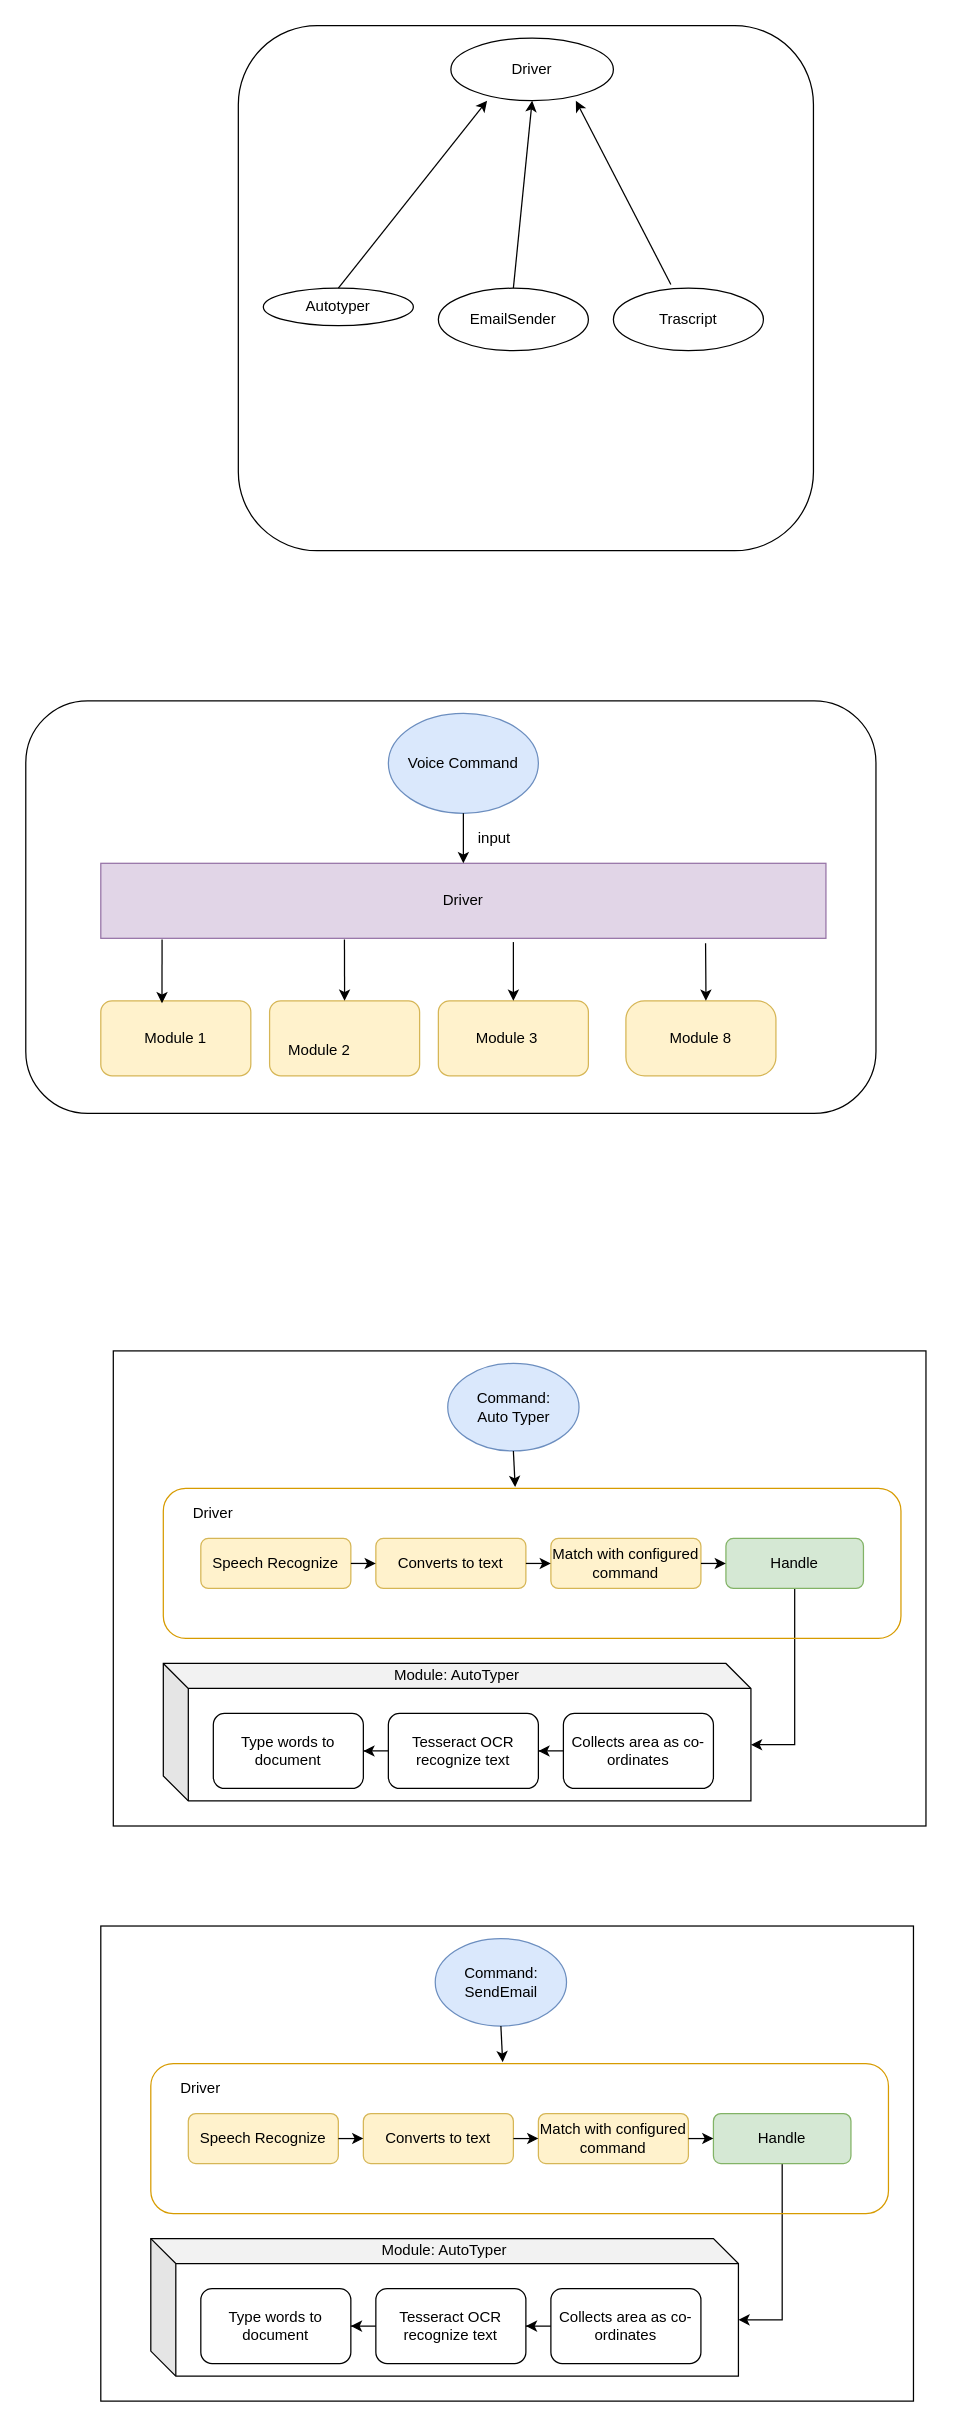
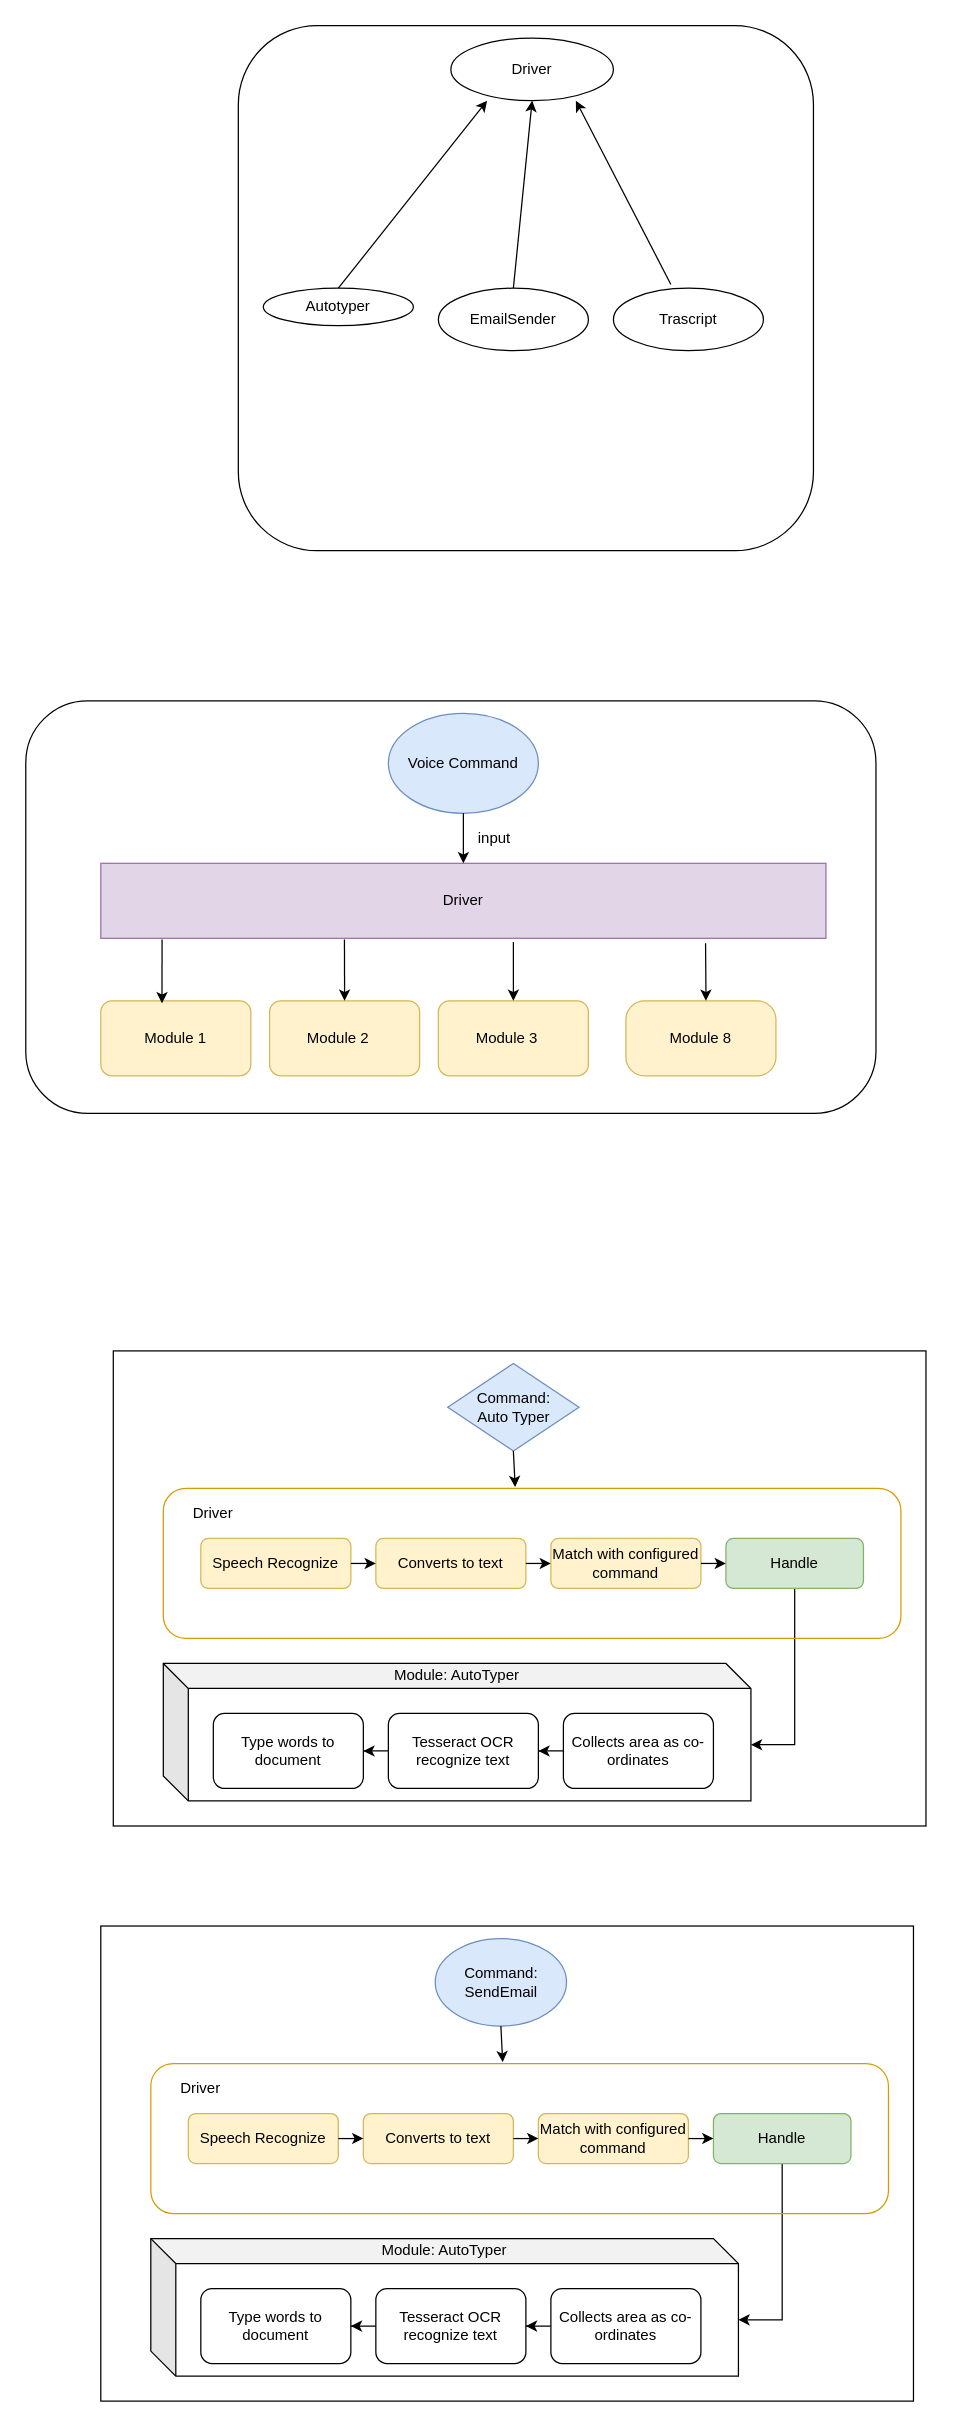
- <mxCell id="22" value="Module 2" style="text;html=1;strokeColor=none;fillColor=none;align=center;verticalAlign=middle;whiteSpace=wrap;rounded=0;" parent="1" vertex="1"><mxGeometry x="225" y="830" width="60" height="20" as="geometry" /></mxCell>
+ <mxCell id="22" value="Module 2" style="text;html=1;strokeColor=none;fillColor=none;align=center;verticalAlign=middle;whiteSpace=wrap;rounded=0;" parent="1" vertex="1"><mxGeometry x="240" y="820" width="60" height="20" as="geometry" /></mxCell>
- <mxCell id="28" value="Command:&lt;br&gt;Auto Typer" style="ellipse;whiteSpace=wrap;html=1;fillColor=#dae8fc;strokeColor=#6c8ebf;" parent="1" vertex="1"><mxGeometry x="357.5" y="1090" width="105" height="70" as="geometry" /></mxCell>
+ <mxCell id="28" value="Command:&lt;br&gt;Auto Typer" style="rhombus;whiteSpace=wrap;html=1;fillColor=#dae8fc;strokeColor=#6c8ebf;" parent="1" vertex="1"><mxGeometry x="357.5" y="1090" width="105" height="70" as="geometry" /></mxCell>
